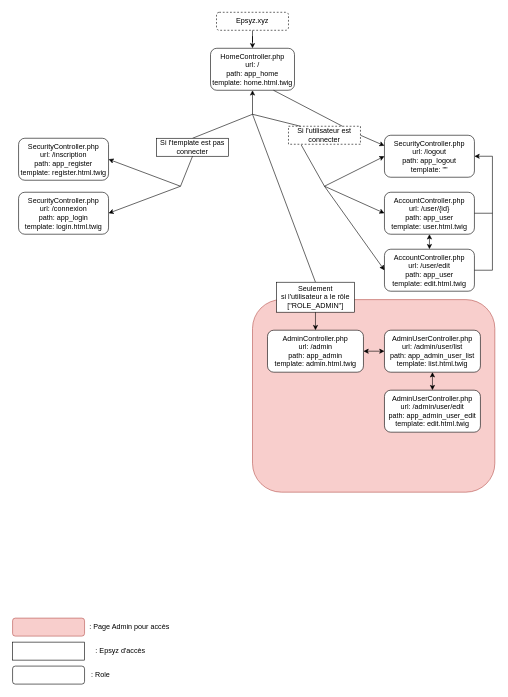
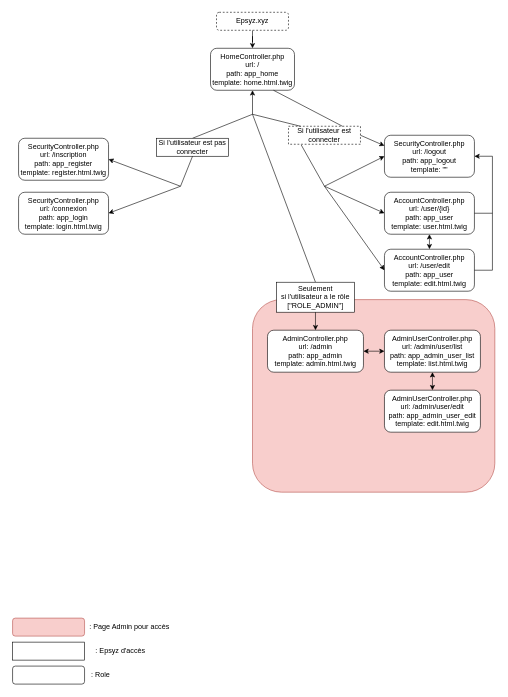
- <mxCell id="9" value="&lt;span&gt;Si l'template est pas connecter&lt;/span&gt;" style="rounded=0;whiteSpace=wrap;html=1;" parent="1" vertex="1"><mxGeometry x="260" y="230" width="120" height="30" as="geometry" /></mxCell>
+ <mxCell id="9" value="&lt;span&gt;Si l'utilisateur est pas connecter&lt;/span&gt;" style="rounded=0;whiteSpace=wrap;html=1;" parent="1" vertex="1"><mxGeometry x="260" y="230" width="120" height="30" as="geometry" /></mxCell>
